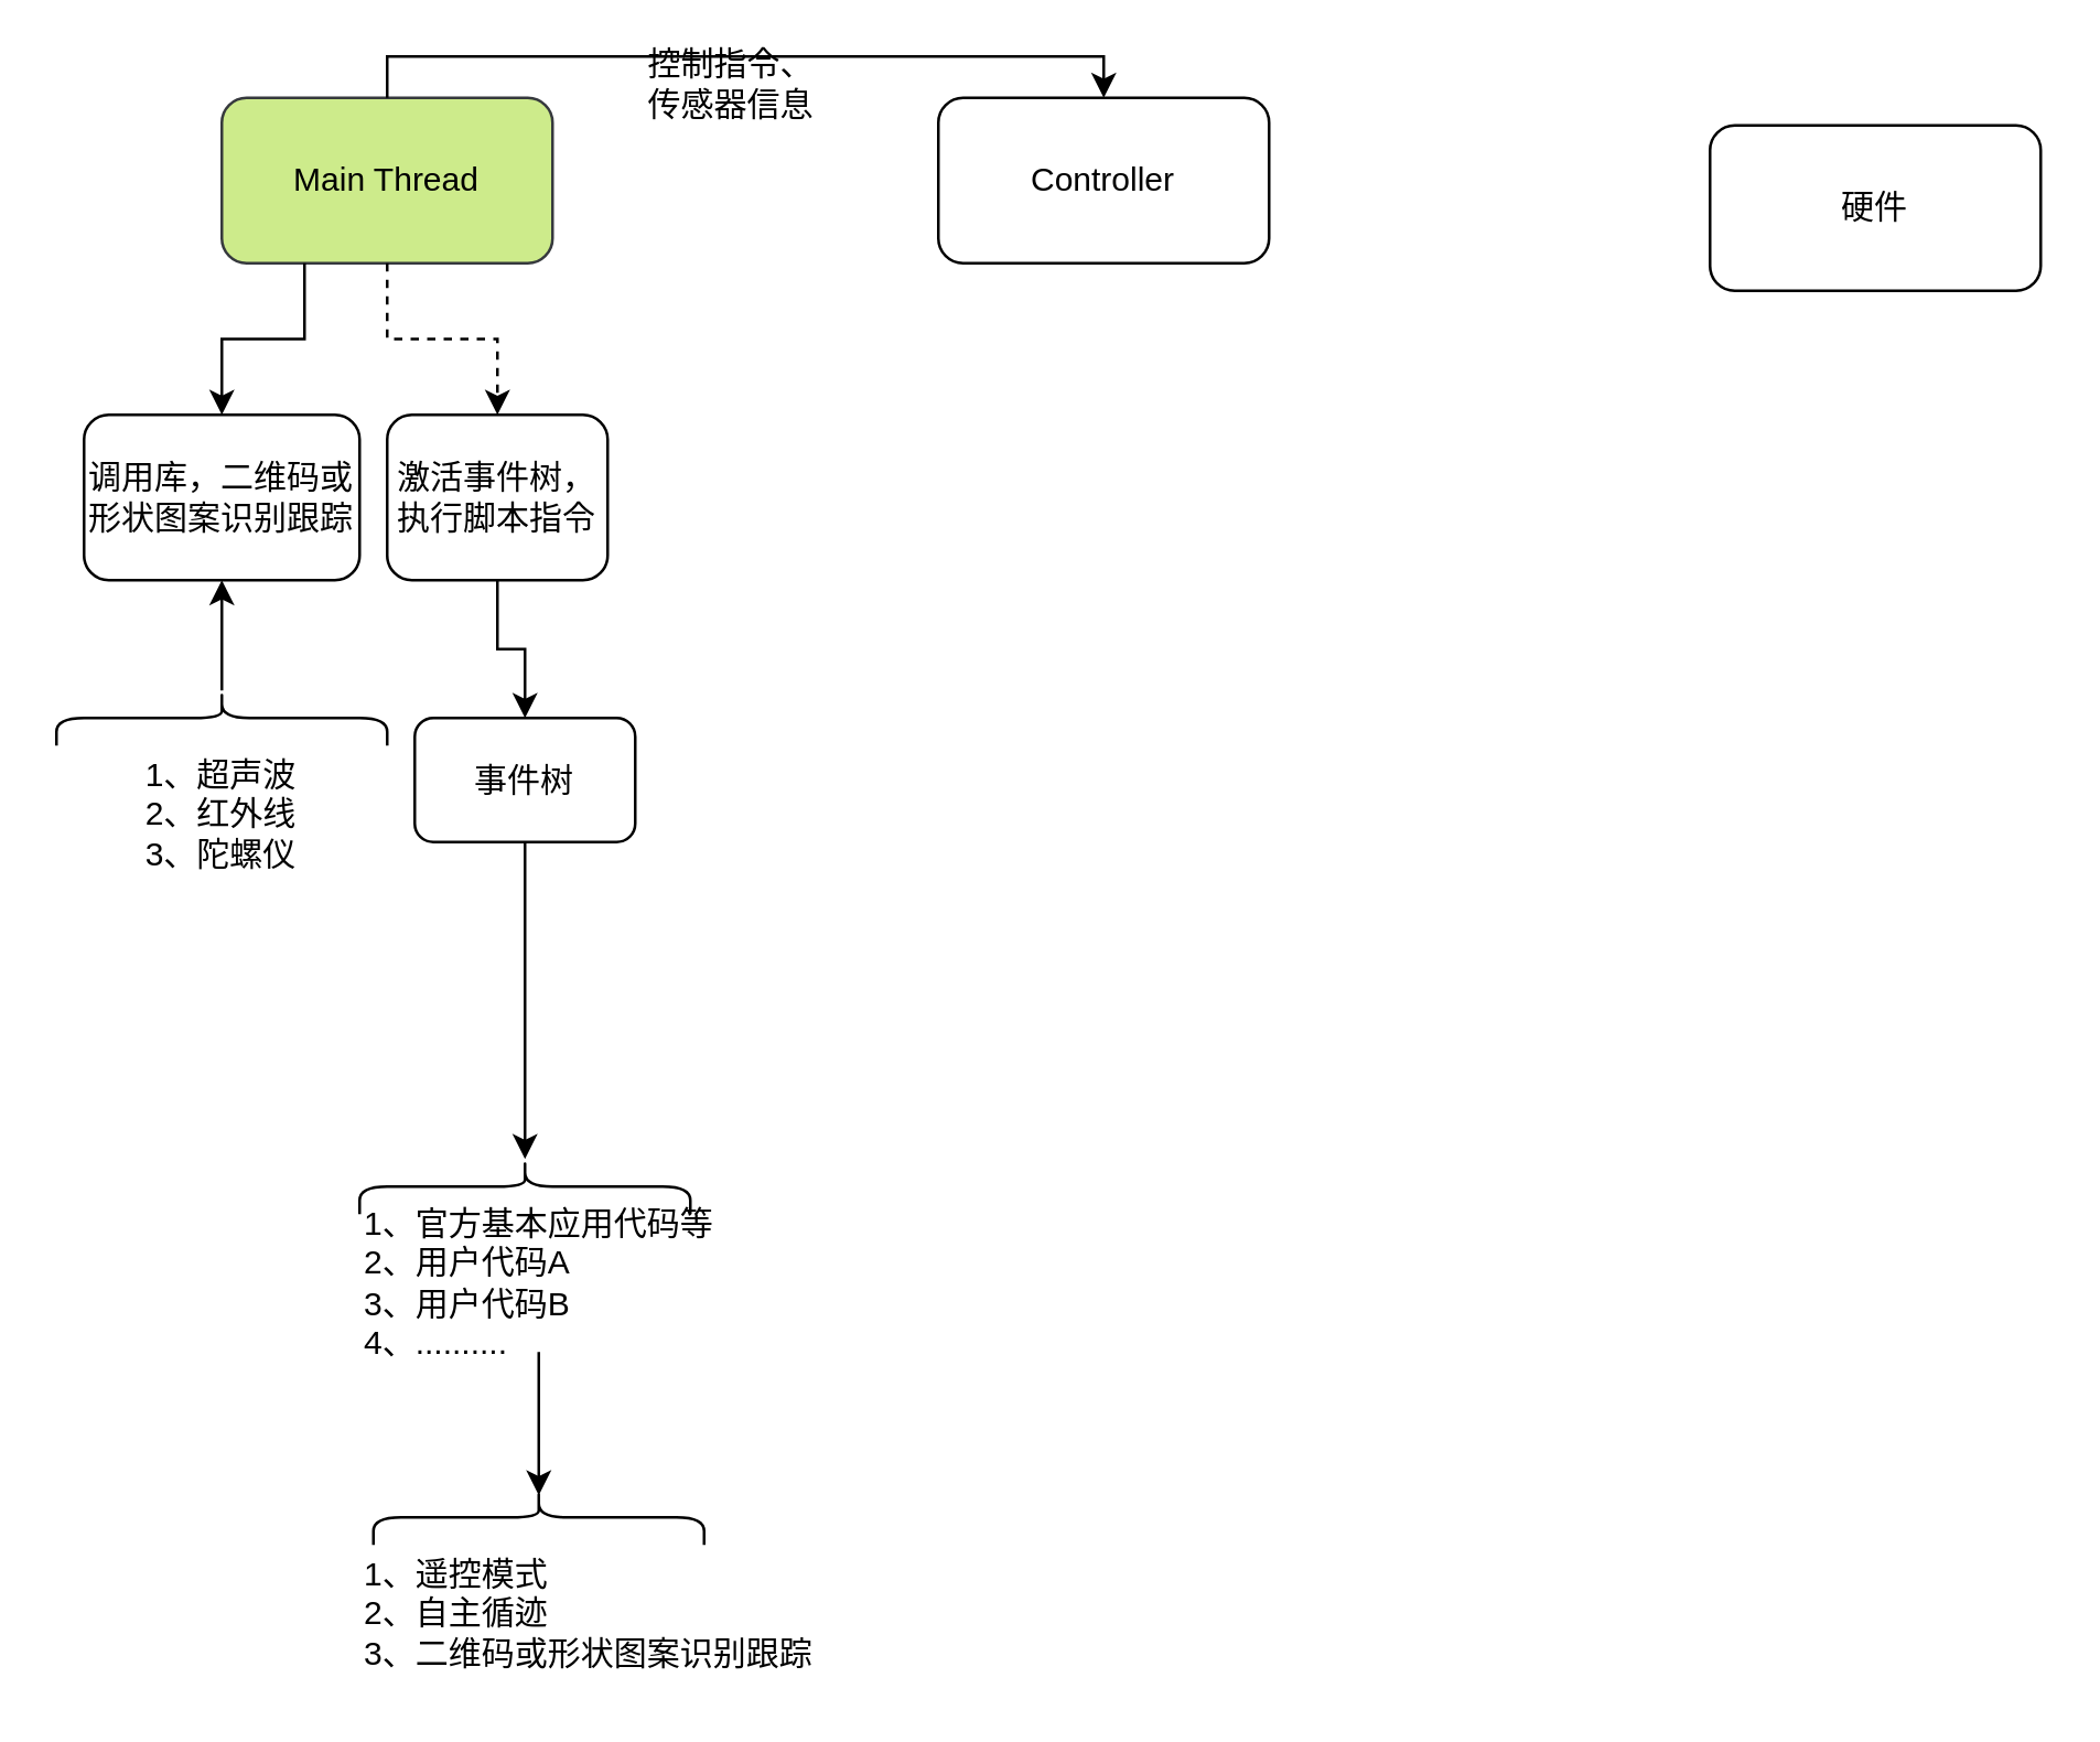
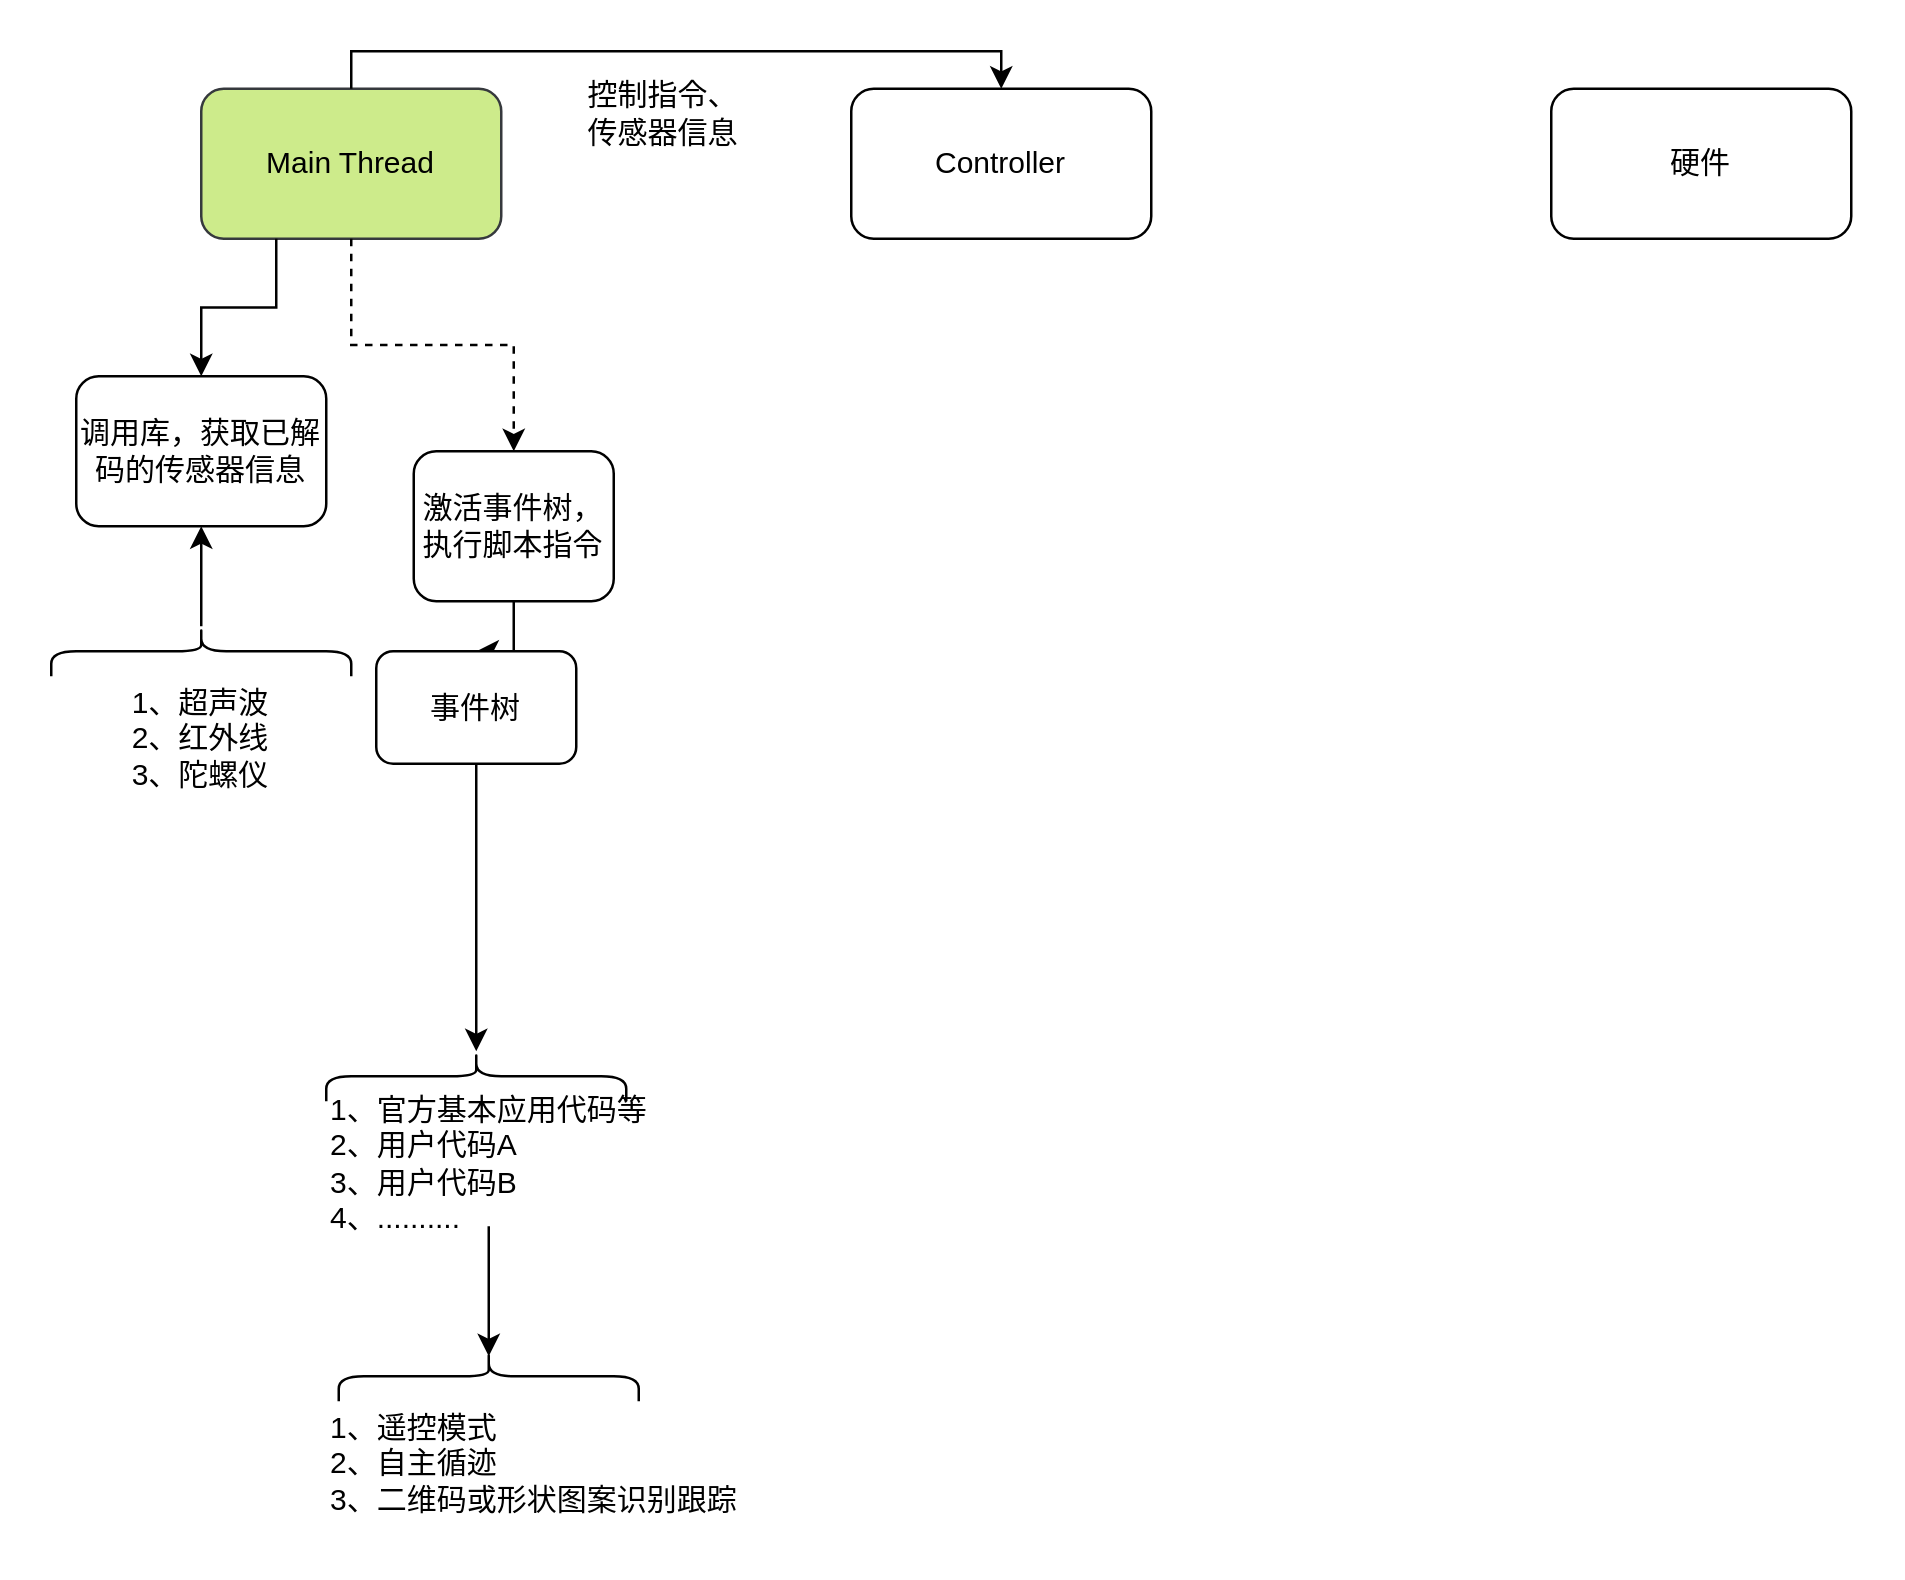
- <mxCell id="5" value="控制指令、传感器信息" style="text;html=1;strokeColor=none;fillColor=none;align=center;verticalAlign=middle;whiteSpace=wrap;rounded=0;" vertex="1" parent="1"><mxGeometry x="230" y="15" width="70" height="30" as="geometry" /></mxCell>
+ <mxCell id="5" value="控制指令、传感器信息" style="text;html=1;strokeColor=none;fillColor=none;align=center;verticalAlign=middle;whiteSpace=wrap;rounded=0;" vertex="1" parent="1"><mxGeometry x="230" y="30" width="70" height="30" as="geometry" /></mxCell>
- <mxCell id="6" value="硬件" style="rounded=1;whiteSpace=wrap;html=1;" vertex="1" parent="1"><mxGeometry x="620" y="45" width="120" height="60" as="geometry" /></mxCell>
+ <mxCell id="6" value="硬件" style="rounded=1;whiteSpace=wrap;html=1;" vertex="1" parent="1"><mxGeometry x="620" y="35" width="120" height="60" as="geometry" /></mxCell>
- <mxCell id="8" value="调用库，二维码或形状图案识别跟踪" style="rounded=1;whiteSpace=wrap;html=1;" vertex="1" parent="1"><mxGeometry x="30" y="150" width="100" height="60" as="geometry" /></mxCell>
+ <mxCell id="8" value="调用库，获取已解码的传感器信息" style="rounded=1;whiteSpace=wrap;html=1;" vertex="1" parent="1"><mxGeometry x="30" y="150" width="100" height="60" as="geometry" /></mxCell>
- <mxCell id="10" value="激活事件树，执行脚本指令" style="rounded=1;whiteSpace=wrap;html=1;" vertex="1" parent="1"><mxGeometry x="140" y="150" width="80" height="60" as="geometry" /></mxCell>
+ <mxCell id="10" value="激活事件树，执行脚本指令" style="rounded=1;whiteSpace=wrap;html=1;" vertex="1" parent="1"><mxGeometry x="165" y="180" width="80" height="60" as="geometry" /></mxCell>
